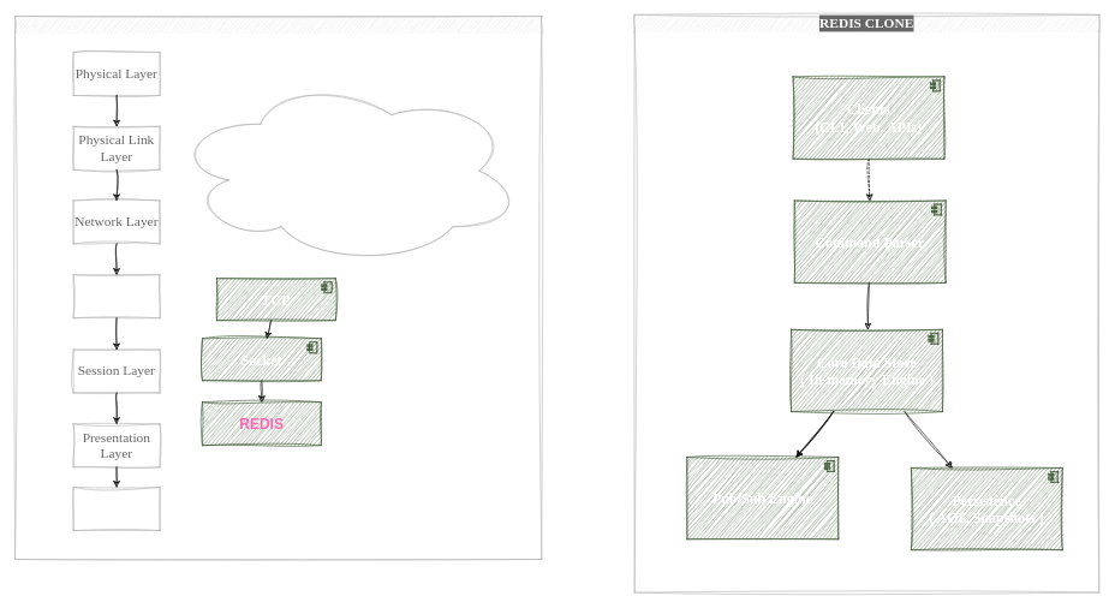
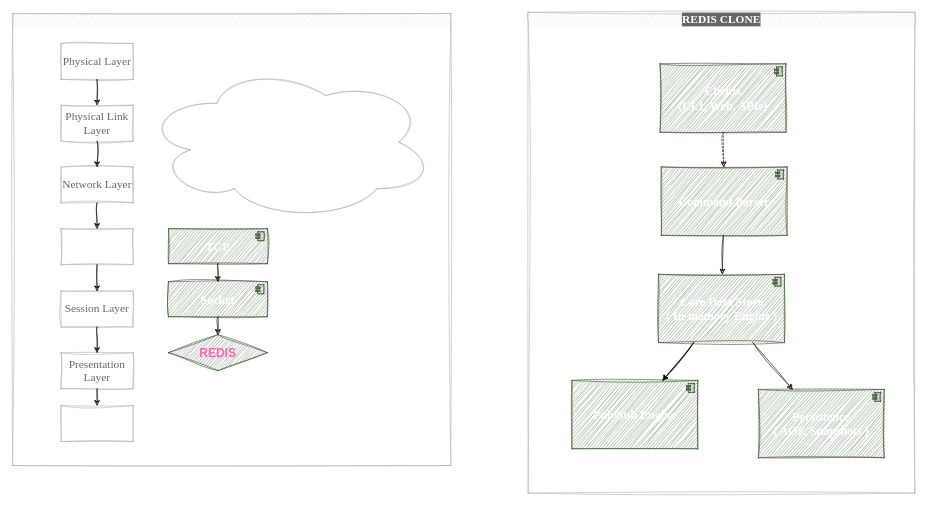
- <mxCell id="17" value="&lt;p&gt;&lt;font color=&quot;#ffffff&quot;&gt;TCP&lt;/font&gt;&lt;br&gt;&lt;/p&gt;" style="html=1;outlineConnect=0;whiteSpace=wrap;shape=mxgraph.archimate3.application;appType=comp;archiType=square;hachureGap=4;fontFamily=Architects Daughter;fontSource=https%3A%2F%2Ffonts.googleapis.com%2Fcss%3Ffamily%3DArchitects%2BDaughter;fontSize=20;shadow=0;rounded=0;sketch=1;curveFitting=1;jiggle=2;fillStyle=auto;fontStyle=1;labelBackgroundColor=none;fillColor=#6d8764;strokeColor=#3A5431;fontColor=#ffffff;movable=1;resizable=1;rotatable=1;deletable=1;editable=1;connectable=1;" vertex="1" parent="14"><mxGeometry x="280" y="364.003" width="165" height="58.283" as="geometry" /></mxCell>
+ <mxCell id="17" value="&lt;p&gt;&lt;font color=&quot;#ffffff&quot;&gt;TCP&lt;/font&gt;&lt;br&gt;&lt;/p&gt;" style="html=1;outlineConnect=0;whiteSpace=wrap;shape=mxgraph.archimate3.application;appType=comp;archiType=square;hachureGap=4;fontFamily=Architects Daughter;fontSource=https%3A%2F%2Ffonts.googleapis.com%2Fcss%3Ffamily%3DArchitects%2BDaughter;fontSize=20;shadow=0;rounded=0;sketch=1;curveFitting=1;jiggle=2;fillStyle=auto;fontStyle=1;labelBackgroundColor=none;fillColor=#6d8764;strokeColor=#3A5431;fontColor=#ffffff;movable=1;resizable=1;rotatable=1;deletable=1;editable=1;connectable=1;" vertex="1" parent="14"><mxGeometry x="260" y="359.003" width="165" height="58.283" as="geometry" /></mxCell>
- <mxCell id="15" value="&lt;font color=&quot;#ff66b3&quot; face=&quot;Helvetica&quot; data-font-src=&quot;https://fonts.googleapis.com/css?family=Architects+Daughter&quot;&gt;REDIS&lt;/font&gt;" style="whiteSpace=wrap;html=1;fontSize=20;fontFamily=Architects Daughter;fillColor=#6d8764;strokeColor=#3A5431;fontColor=#ffffff;hachureGap=4;fontSource=https%3A%2F%2Ffonts.googleapis.com%2Fcss%3Ffamily%3DArchitects%2BDaughter;shadow=0;rounded=0;sketch=1;curveFitting=1;jiggle=2;fillStyle=auto;fontStyle=1;labelBackgroundColor=none;movable=1;resizable=1;rotatable=1;deletable=1;editable=1;connectable=1;" vertex="1" parent="14"><mxGeometry x="260" y="535.78" width="165" height="60" as="geometry" /></mxCell>
+ <mxCell id="15" value="&lt;font color=&quot;#ff66b3&quot; face=&quot;Helvetica&quot; data-font-src=&quot;https://fonts.googleapis.com/css?family=Architects+Daughter&quot;&gt;REDIS&lt;/font&gt;" style="rhombus;whiteSpace=wrap;html=1;fontSize=20;fontFamily=Architects Daughter;fillColor=#6d8764;strokeColor=#3A5431;fontColor=#ffffff;hachureGap=4;fontSource=https%3A%2F%2Ffonts.googleapis.com%2Fcss%3Ffamily%3DArchitects%2BDaughter;shadow=0;sketch=1;curveFitting=1;jiggle=2;fillStyle=auto;fontStyle=1;labelBackgroundColor=none;movable=1;resizable=1;rotatable=1;deletable=1;editable=1;connectable=1;" vertex="1" parent="14"><mxGeometry x="260" y="535.78" width="165" height="60" as="geometry" /></mxCell>
